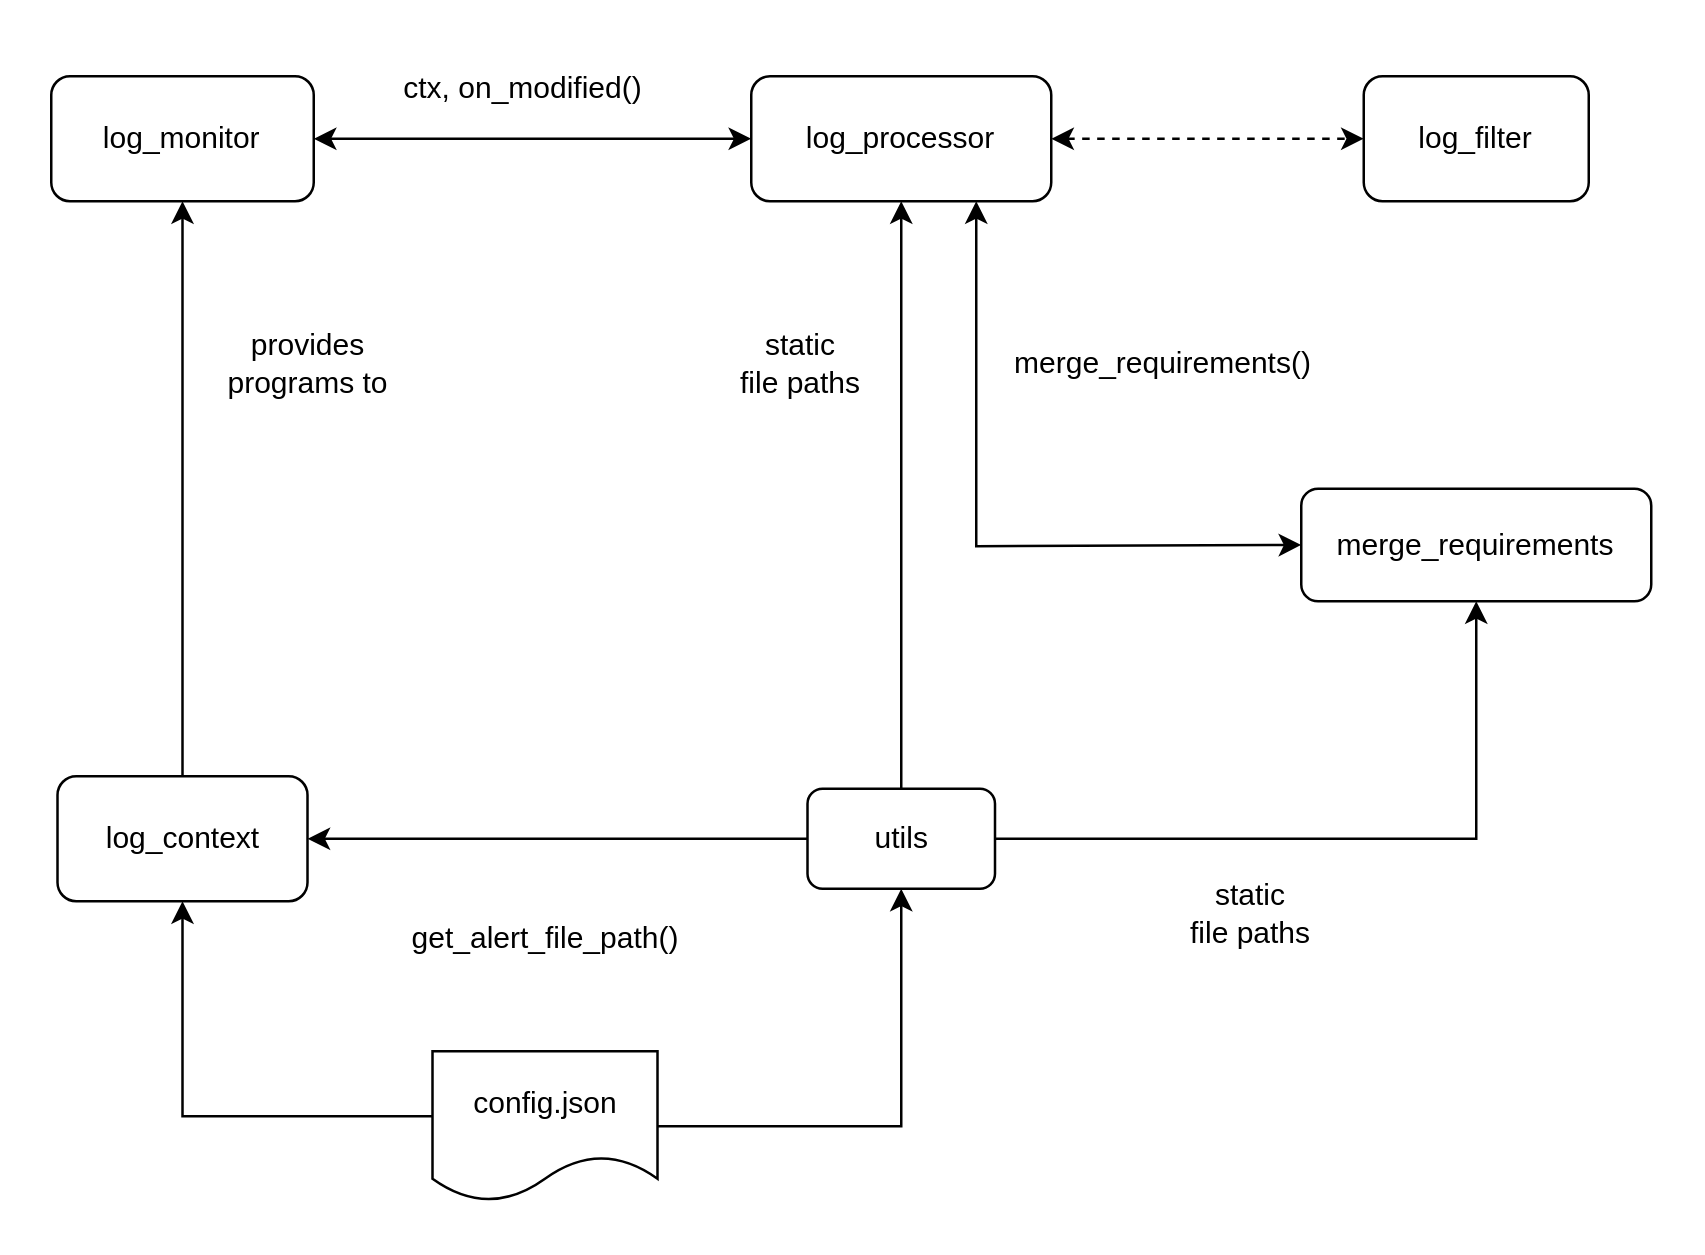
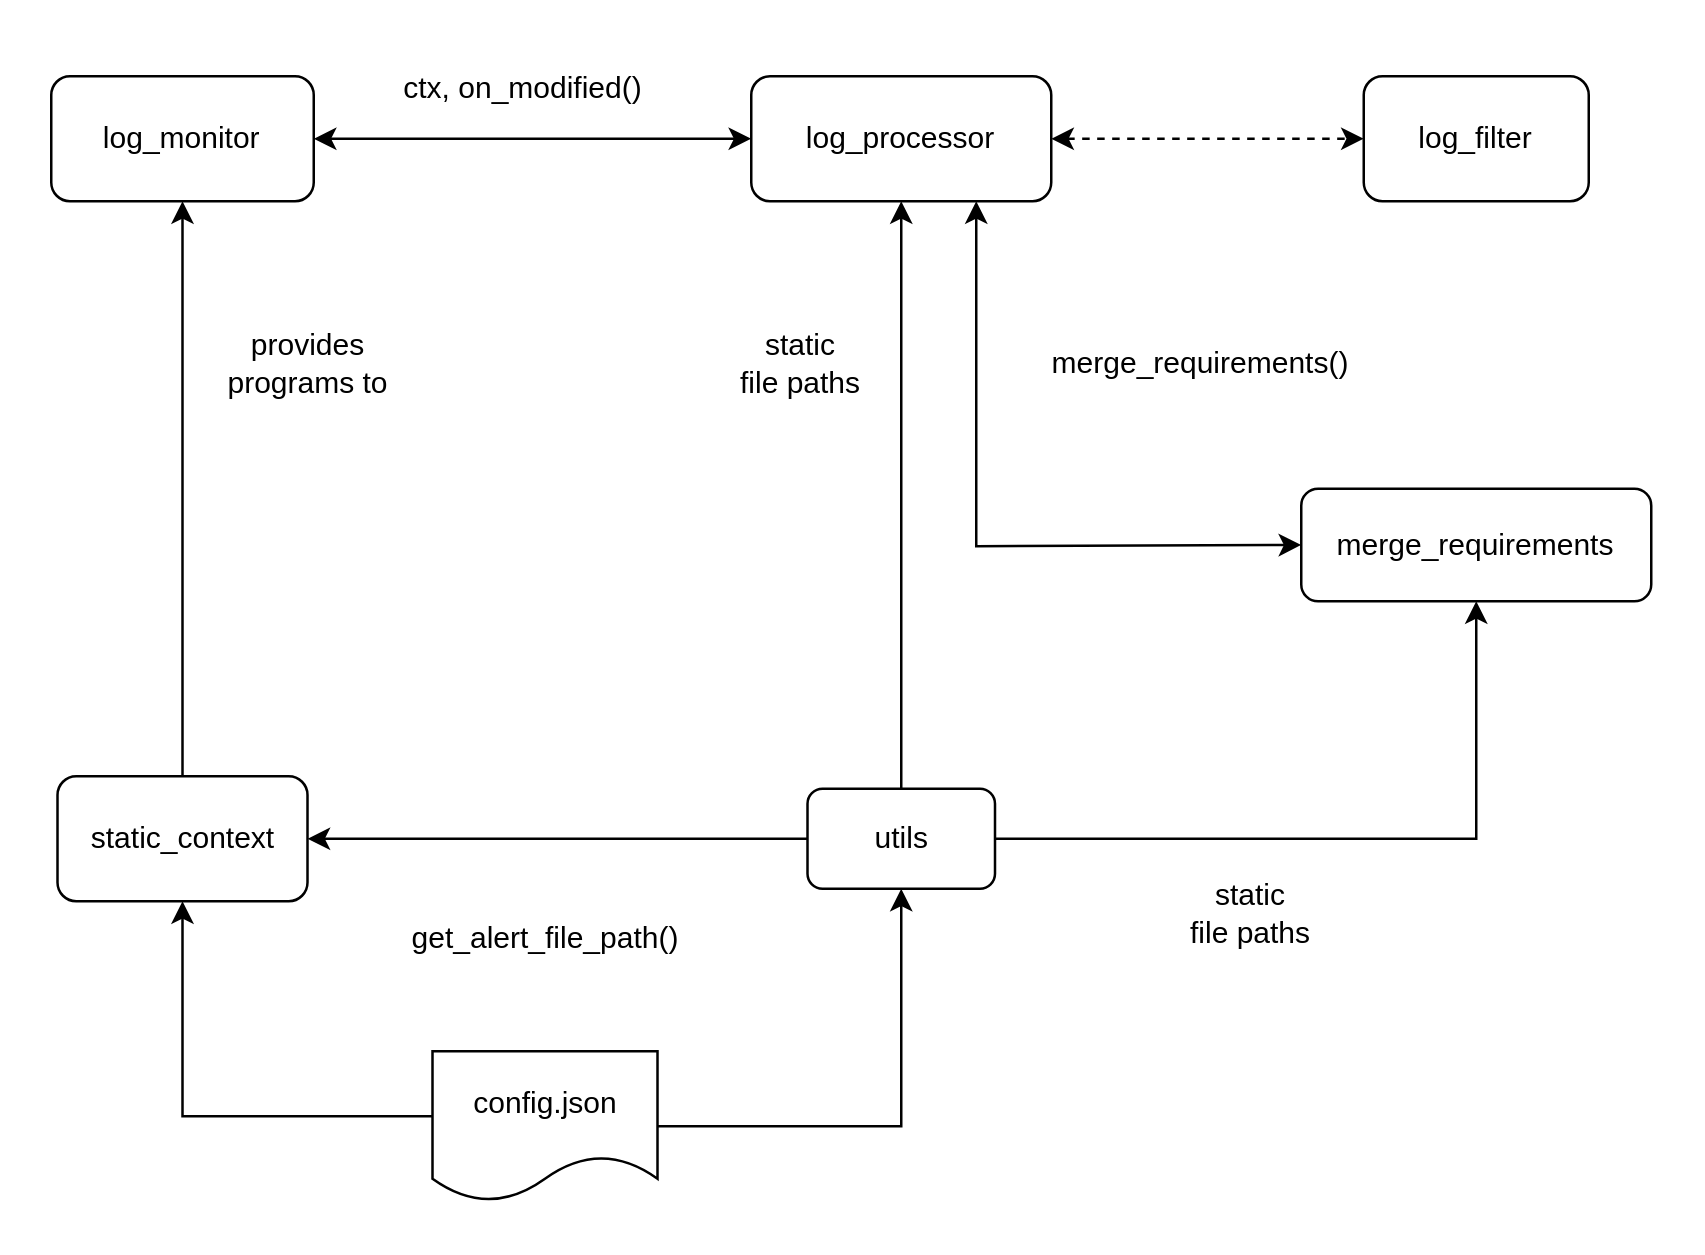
- <mxCell id="19" value="merge_requirements()" style="text;html=1;strokeColor=none;fillColor=none;align=center;verticalAlign=middle;whiteSpace=wrap;rounded=0;" parent="1" vertex="1"><mxGeometry x="400" y="130" width="130" height="30" as="geometry" /></mxCell>
+ <mxCell id="19" value="merge_requirements()" style="text;html=1;strokeColor=none;fillColor=none;align=center;verticalAlign=middle;whiteSpace=wrap;rounded=0;" parent="1" vertex="1"><mxGeometry x="415" y="130" width="130" height="30" as="geometry" /></mxCell>
- <mxCell id="3" value="log_context" style="rounded=1;whiteSpace=wrap;html=1;" parent="1" vertex="1"><mxGeometry x="22.5" y="310" width="100" height="50" as="geometry" /></mxCell>
+ <mxCell id="3" value="static_context" style="rounded=1;whiteSpace=wrap;html=1;" parent="1" vertex="1"><mxGeometry x="22.5" y="310" width="100" height="50" as="geometry" /></mxCell>
